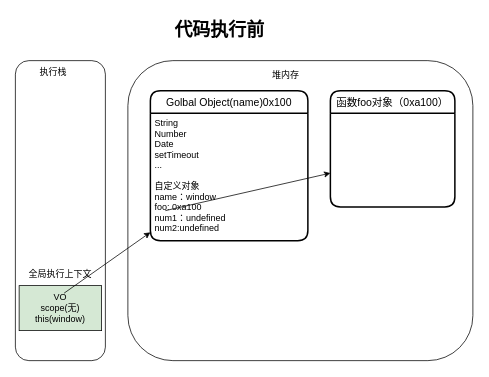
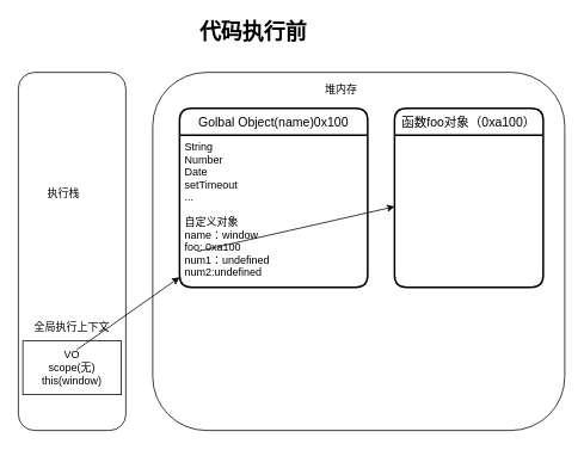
- <mxCell id="12" value="&lt;b&gt;&lt;font style=&quot;font-size: 24px;&quot;&gt;代码执行前&lt;/font&gt;&lt;/b&gt;" style="text;html=1;strokeColor=none;fillColor=none;align=center;verticalAlign=middle;whiteSpace=wrap;rounded=0;" parent="1" vertex="1"><mxGeometry x="75" y="25" width="435" height="30" as="geometry" /></mxCell>
+ <mxCell id="12" value="&lt;b&gt;&lt;font style=&quot;font-size: 24px;&quot;&gt;代码执行前&lt;/font&gt;&lt;/b&gt;" style="text;html=1;strokeColor=none;fillColor=none;align=center;verticalAlign=middle;whiteSpace=wrap;rounded=0;" parent="1" vertex="1"><mxGeometry x="65" y="20" width="435" height="30" as="geometry" /></mxCell>
- <mxCell id="3" value="执行栈" style="text;html=1;align=center;verticalAlign=middle;resizable=0;points=[];autosize=1;strokeColor=none;fillColor=none;" parent="1" vertex="1"><mxGeometry x="40" y="80" width="60" height="30" as="geometry" /></mxCell>
+ <mxCell id="3" value="执行栈" style="text;html=1;align=center;verticalAlign=middle;resizable=0;points=[];autosize=1;strokeColor=none;fillColor=none;" parent="1" vertex="1"><mxGeometry x="40" y="200" width="60" height="30" as="geometry" /></mxCell>
- <mxCell id="11" value="函数foo对象（0xa100）" style="swimlane;childLayout=stackLayout;horizontal=1;startSize=30;horizontalStack=0;rounded=1;fontSize=14;fontStyle=0;strokeWidth=2;resizeParent=0;resizeLast=1;shadow=0;dashed=0;align=center;" parent="1" vertex="1"><mxGeometry x="440" y="120" width="166" height="155" as="geometry" /></mxCell>
+ <mxCell id="11" value="函数foo对象（0xa100）" style="swimlane;childLayout=stackLayout;horizontal=1;startSize=30;horizontalStack=0;rounded=1;fontSize=14;fontStyle=0;strokeWidth=2;resizeParent=0;resizeLast=1;shadow=0;dashed=0;align=center;" parent="1" vertex="1"><mxGeometry x="440" y="120" width="166" height="200" as="geometry" /></mxCell>
- <mxCell id="4" value="VO&lt;br&gt;scope(无)&lt;br&gt;this(window)" style="rounded=0;whiteSpace=wrap;html=1;fillColor=#d5e8d4;" parent="1" vertex="1"><mxGeometry x="25" y="380" width="110" height="60" as="geometry" /></mxCell>
+ <mxCell id="4" value="VO&lt;br&gt;scope(无)&lt;br&gt;this(window)" style="rounded=0;whiteSpace=wrap;html=1;" parent="1" vertex="1"><mxGeometry x="25" y="380" width="110" height="60" as="geometry" /></mxCell>
